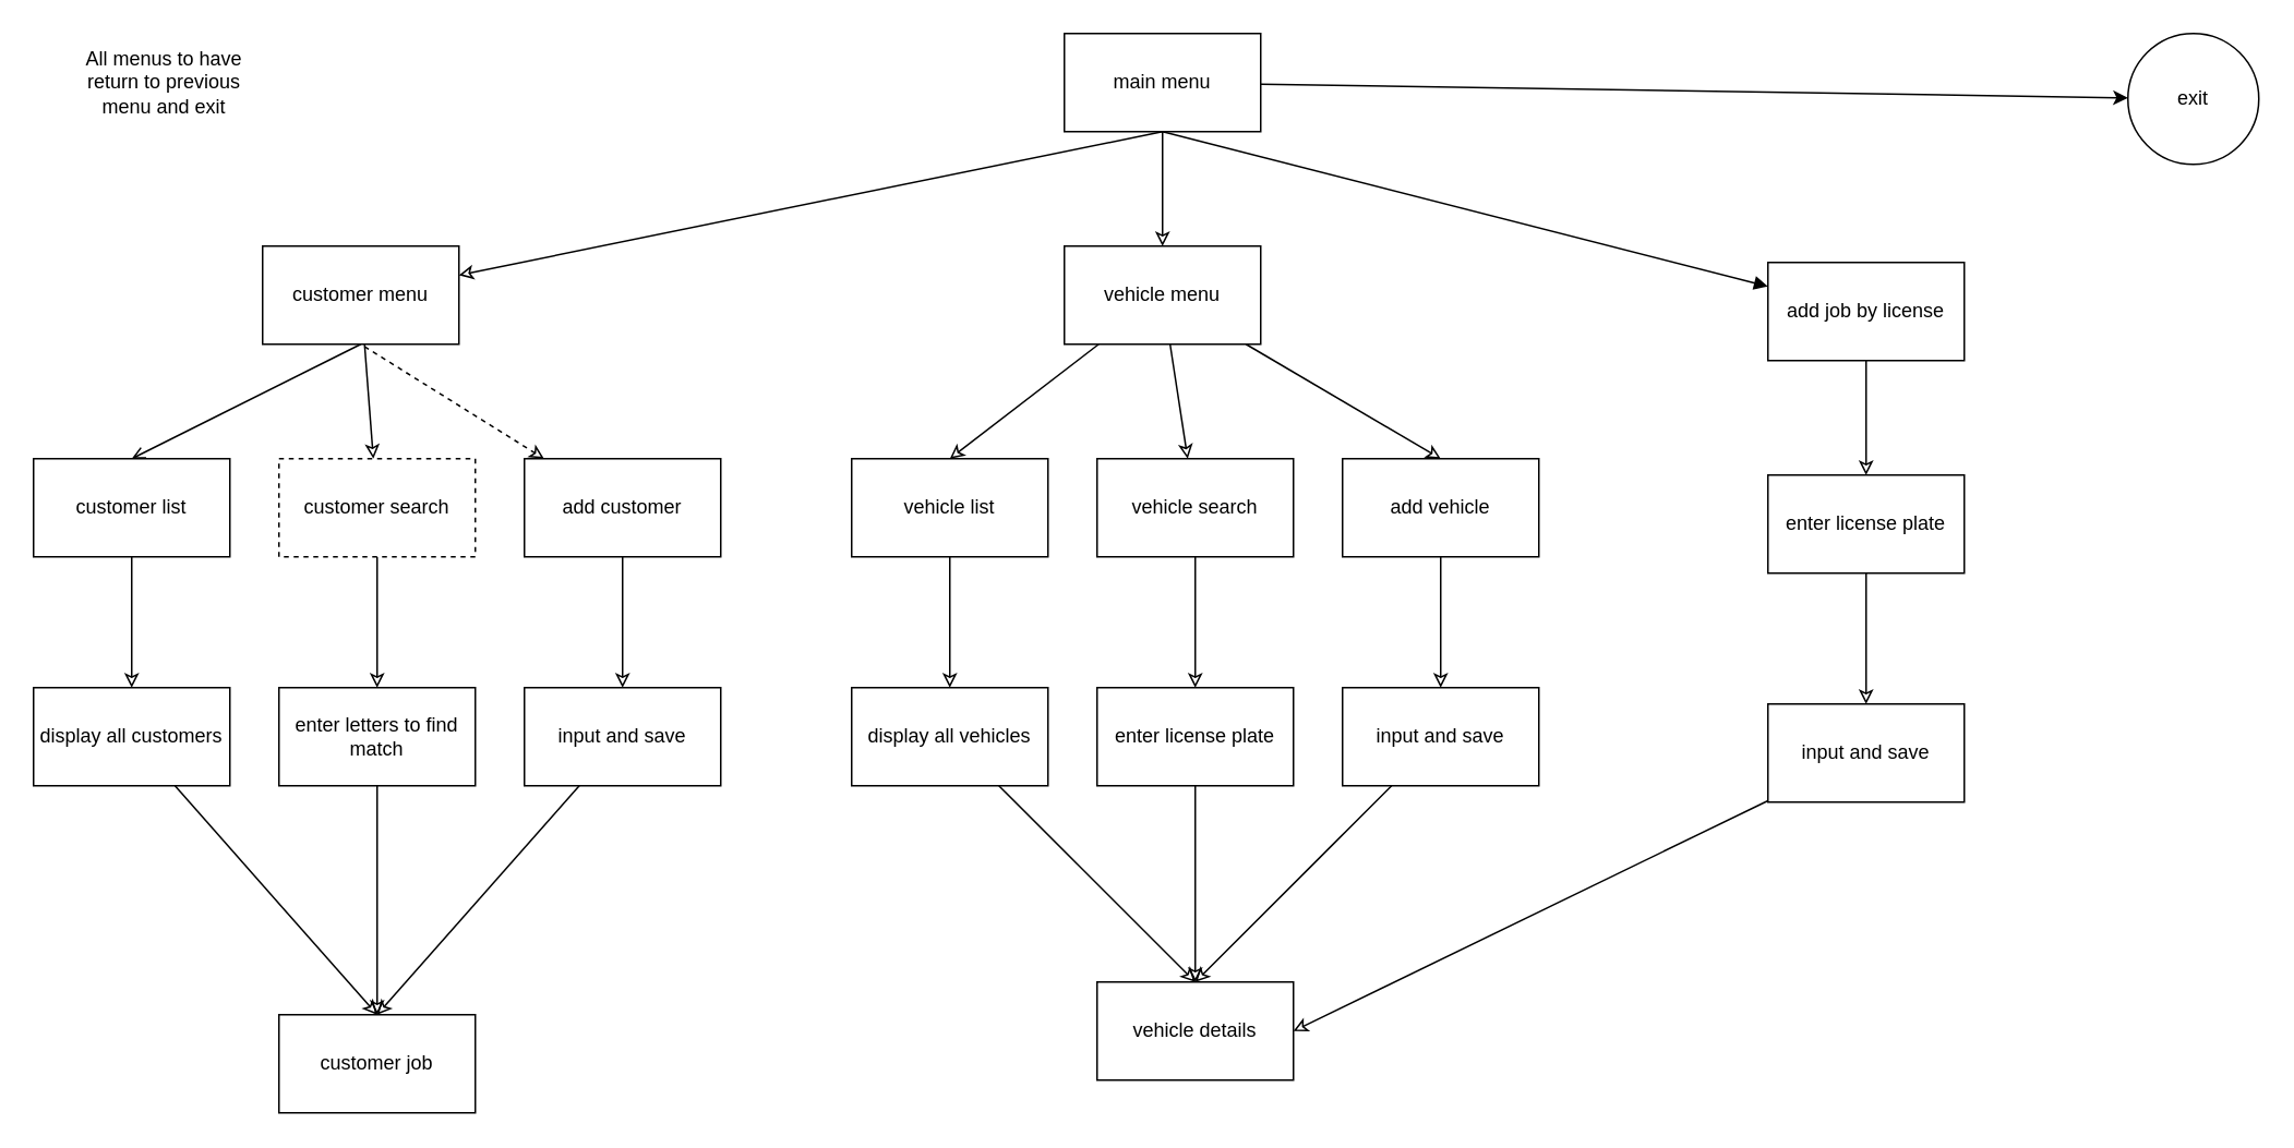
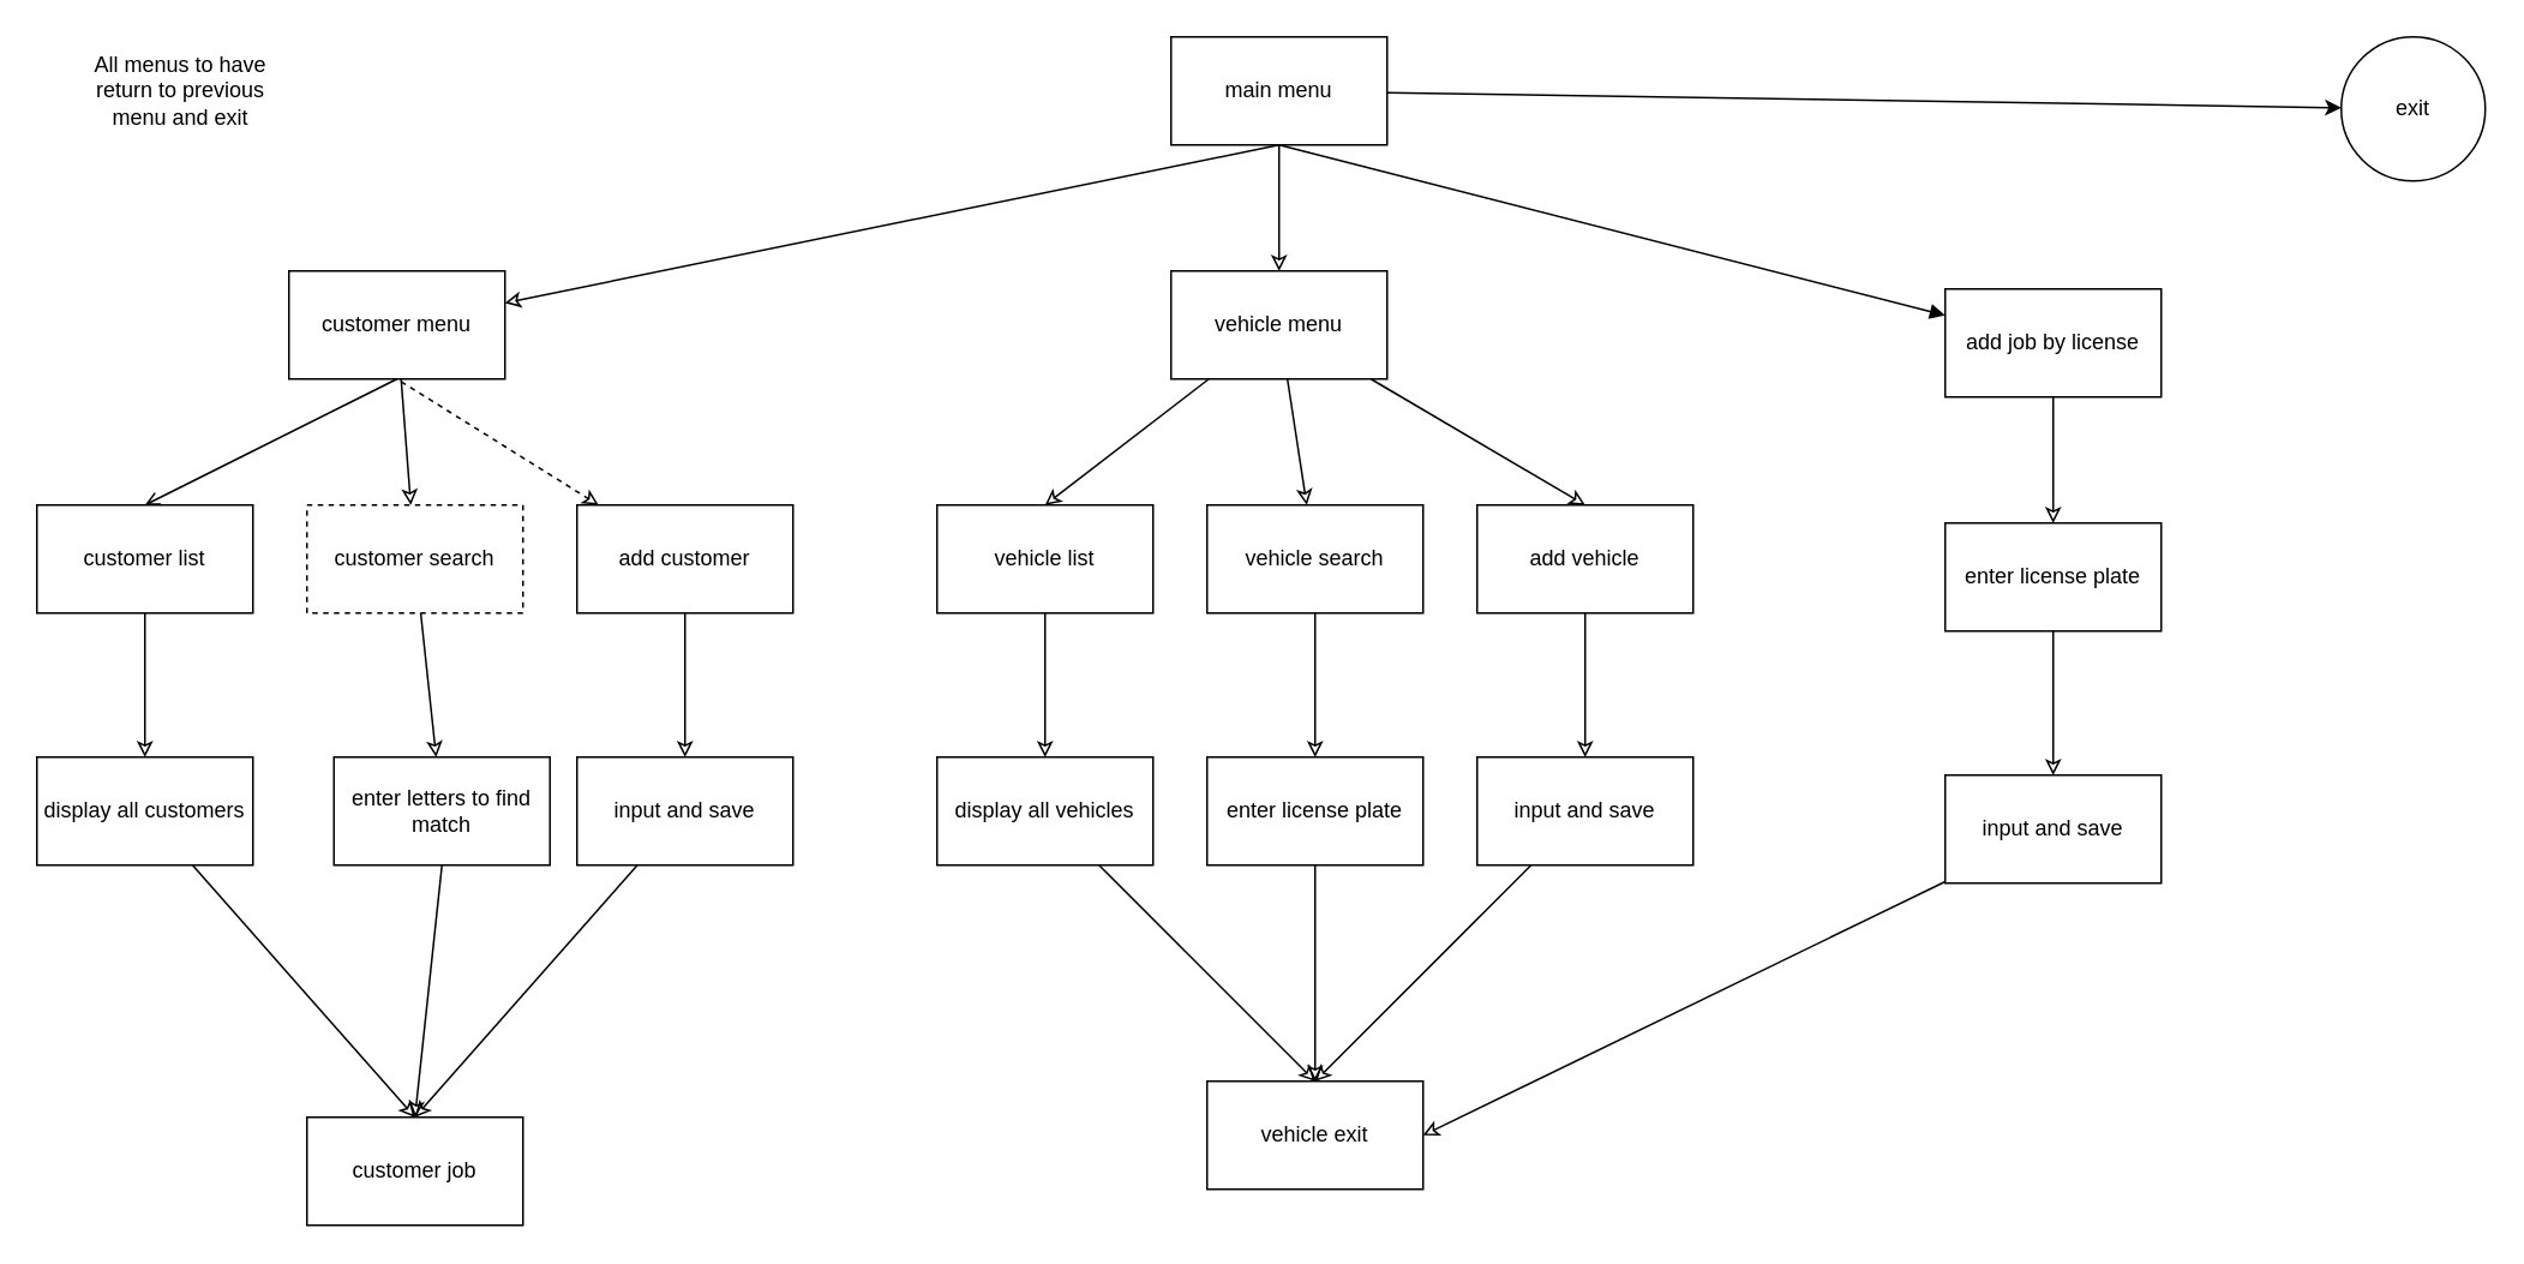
- <mxCell id="28" value="enter letters to find match" style="rounded=0;whiteSpace=wrap;html=1;" parent="1" vertex="1"><mxGeometry x="170" y="420" width="120" height="60" as="geometry" /></mxCell>
+ <mxCell id="28" value="enter letters to find match" style="rounded=0;whiteSpace=wrap;html=1;" parent="1" vertex="1"><mxGeometry x="185" y="420" width="120" height="60" as="geometry" /></mxCell>
- <mxCell id="44" value="vehicle details" style="rounded=0;whiteSpace=wrap;html=1;" parent="1" vertex="1"><mxGeometry x="670" y="600" width="120" height="60" as="geometry" /></mxCell>
+ <mxCell id="44" value="vehicle exit" style="rounded=0;whiteSpace=wrap;html=1;" parent="1" vertex="1"><mxGeometry x="670" y="600" width="120" height="60" as="geometry" /></mxCell>
